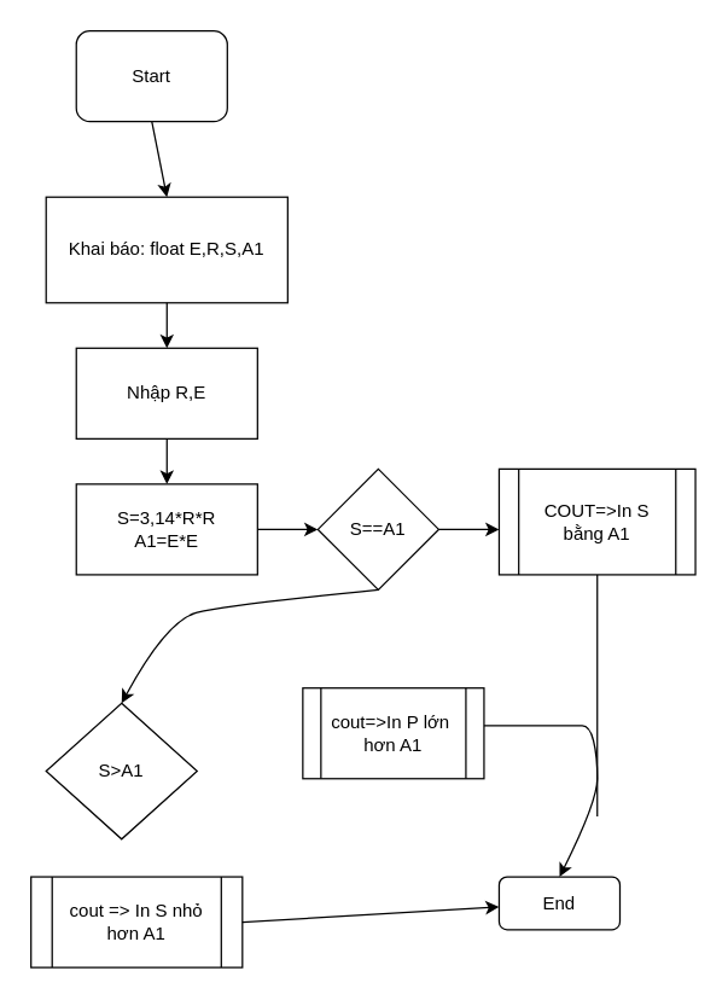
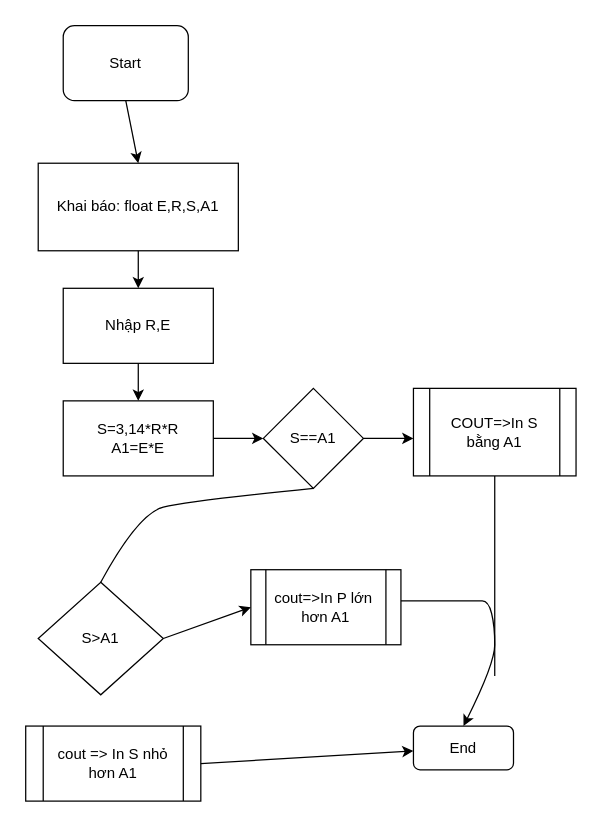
- <mxCell id="17" value="" style="curved=1;endArrow=classic;html=1;exitX=0.5;exitY=1;exitDx=0;exitDy=0;entryX=0.5;entryY=0;entryDx=0;entryDy=0;" edge="1" parent="1" source="10" target="13"><mxGeometry width="50" height="50" relative="1" as="geometry"><mxPoint x="90" y="380" as="sourcePoint" /><mxPoint x="140" y="330" as="targetPoint" /><Array as="points"><mxPoint x="150" y="400" /><mxPoint x="110" y="410" /></Array></mxGeometry></mxCell>
+ <mxCell id="17" value="" style="curved=1;endArrow=none;html=1;exitX=0.5;exitY=1;exitDx=0;exitDy=0;entryX=0.5;entryY=0;entryDx=0;entryDy=0;" edge="1" parent="1" source="10" target="13"><mxGeometry width="50" height="50" relative="1" as="geometry"><mxPoint x="90" y="380" as="sourcePoint" /><mxPoint x="140" y="330" as="targetPoint" /><Array as="points"><mxPoint x="150" y="400" /><mxPoint x="110" y="410" /></Array></mxGeometry></mxCell>
+ <mxCell id="18" value="" style="endArrow=classic;html=1;exitX=1;exitY=0.5;exitDx=0;exitDy=0;entryX=0;entryY=0.5;entryDx=0;entryDy=0;" edge="1" parent="1" source="13" target="14"><mxGeometry width="50" height="50" relative="1" as="geometry"><mxPoint x="90" y="380" as="sourcePoint" /><mxPoint x="140" y="330" as="targetPoint" /></mxGeometry></mxCell>
